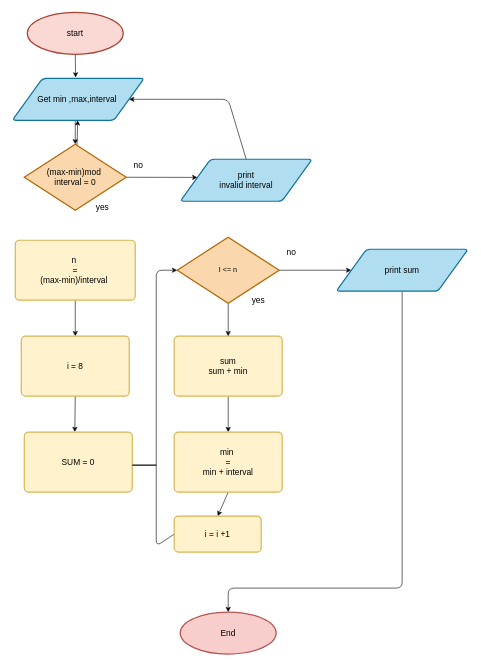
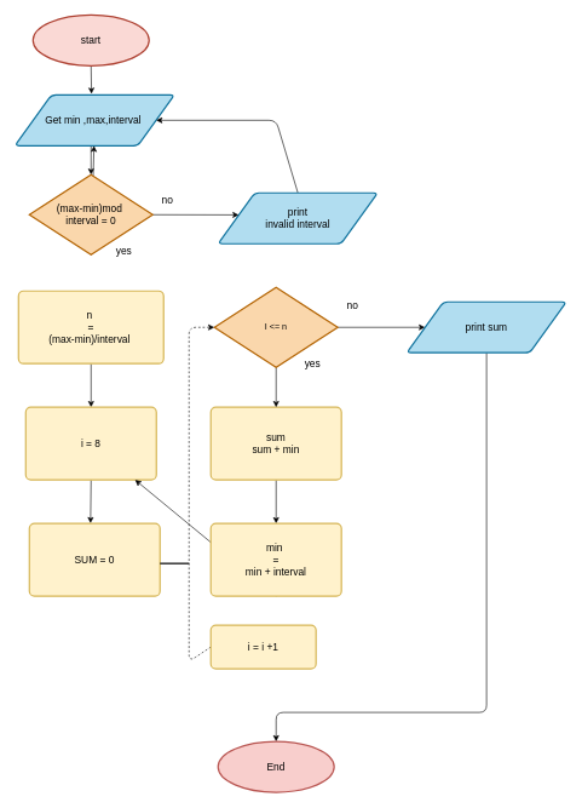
- <mxCell id="18" style="edgeStyle=none;html=1;exitX=0;exitY=0.5;exitDx=0;exitDy=0;entryX=0;entryY=0.5;entryDx=0;entryDy=0;entryPerimeter=0;fontSize=14;fontColor=#000000;strokeColor=#000000;" edge="1" parent="1" source="19" target="24"><mxGeometry relative="1" as="geometry"><Array as="points"><mxPoint x="260" y="910" /><mxPoint x="260" y="450" /></Array></mxGeometry></mxCell>
+ <mxCell id="18" style="edgeStyle=none;html=1;exitX=0;exitY=0.5;exitDx=0;exitDy=0;entryX=0;entryY=0.5;entryDx=0;entryDy=0;entryPerimeter=0;fontSize=14;fontColor=#000000;strokeColor=#000000;dashed=1;" edge="1" parent="1" source="19" target="24"><mxGeometry relative="1" as="geometry"><Array as="points"><mxPoint x="260" y="910" /><mxPoint x="260" y="450" /></Array></mxGeometry></mxCell>
- <mxCell id="16" style="edgeStyle=none;html=1;exitX=0.5;exitY=1;exitDx=0;exitDy=0;entryX=0.5;entryY=0;entryDx=0;entryDy=0;fontSize=14;fontColor=#000000;strokeColor=#000000;" edge="1" parent="1" source="17" target="19"><mxGeometry relative="1" as="geometry" /></mxCell>
+ <mxCell id="16" style="edgeStyle=none;html=1;exitX=0.5;exitY=1;exitDx=0;exitDy=0;fontSize=14;fontColor=#000000;strokeColor=#000000;" edge="1" parent="1" source="17" target="12"><mxGeometry relative="1" as="geometry" /></mxCell>
